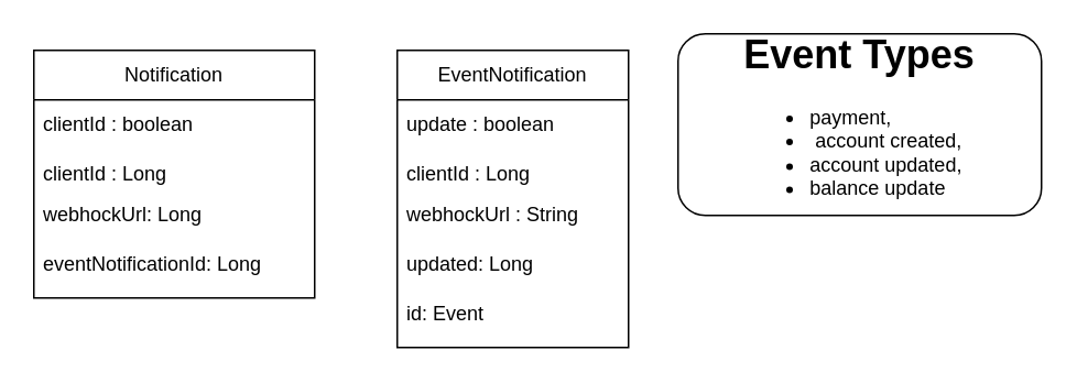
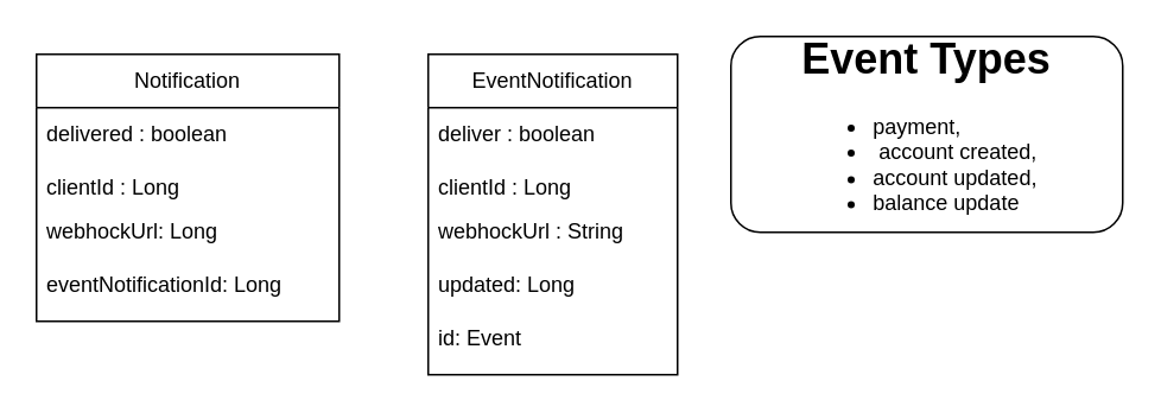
- <mxCell id="10" value="clientId : boolean" style="text;strokeColor=none;fillColor=none;align=left;verticalAlign=middle;spacingLeft=4;spacingRight=4;overflow=hidden;points=[[0,0.5],[1,0.5]];portConstraint=eastwest;rotatable=0;whiteSpace=wrap;html=1;" vertex="1" parent="9"><mxGeometry y="30" width="170" height="30" as="geometry" /></mxCell>
+ <mxCell id="10" value="delivered : boolean" style="text;strokeColor=none;fillColor=none;align=left;verticalAlign=middle;spacingLeft=4;spacingRight=4;overflow=hidden;points=[[0,0.5],[1,0.5]];portConstraint=eastwest;rotatable=0;whiteSpace=wrap;html=1;" vertex="1" parent="9"><mxGeometry y="30" width="170" height="30" as="geometry" /></mxCell>
- <mxCell id="3" value="update : boolean" style="text;strokeColor=none;fillColor=none;align=left;verticalAlign=middle;spacingLeft=4;spacingRight=4;overflow=hidden;points=[[0,0.5],[1,0.5]];portConstraint=eastwest;rotatable=0;whiteSpace=wrap;html=1;" vertex="1" parent="2"><mxGeometry y="30" width="140" height="30" as="geometry" /></mxCell>
+ <mxCell id="3" value="deliver : boolean" style="text;strokeColor=none;fillColor=none;align=left;verticalAlign=middle;spacingLeft=4;spacingRight=4;overflow=hidden;points=[[0,0.5],[1,0.5]];portConstraint=eastwest;rotatable=0;whiteSpace=wrap;html=1;" vertex="1" parent="2"><mxGeometry y="30" width="140" height="30" as="geometry" /></mxCell>
